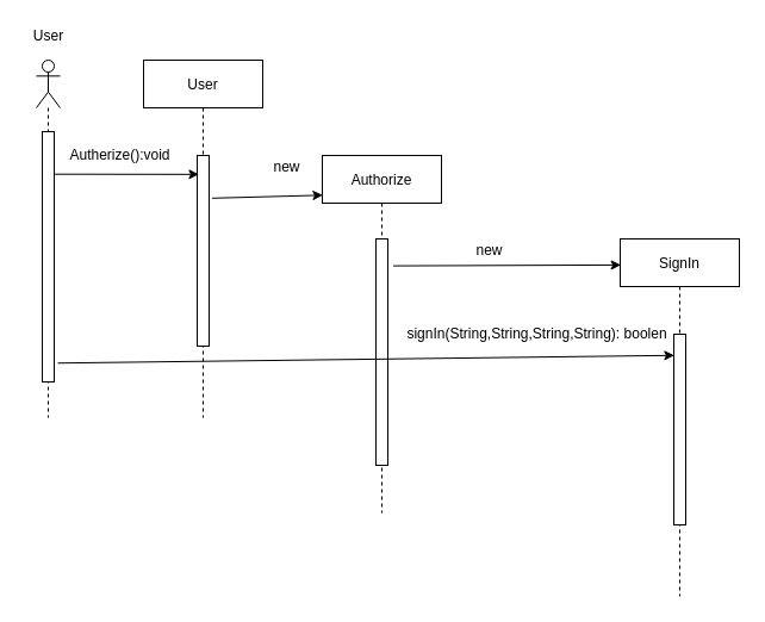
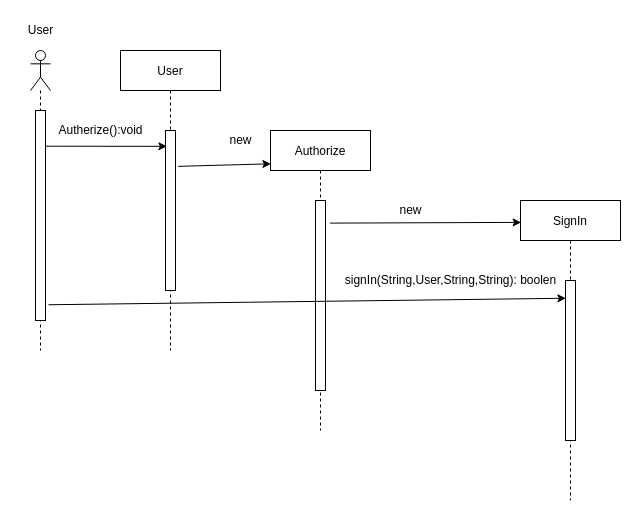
- <mxCell id="18" value="signIn(String,String,String,String): boolen" style="text;html=1;align=center;verticalAlign=middle;resizable=0;points=[];autosize=1;" vertex="1" parent="1"><mxGeometry x="335" y="270" width="230" height="20" as="geometry" /></mxCell>
+ <mxCell id="18" value="signIn(String,User,String,String): boolen" style="text;html=1;align=center;verticalAlign=middle;resizable=0;points=[];autosize=1;" vertex="1" parent="1"><mxGeometry x="335" y="270" width="230" height="20" as="geometry" /></mxCell>
